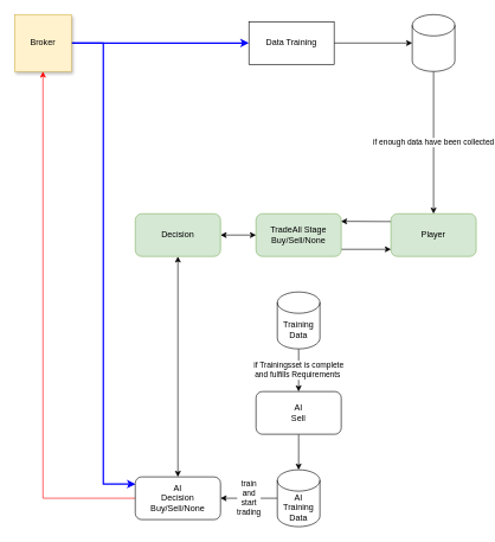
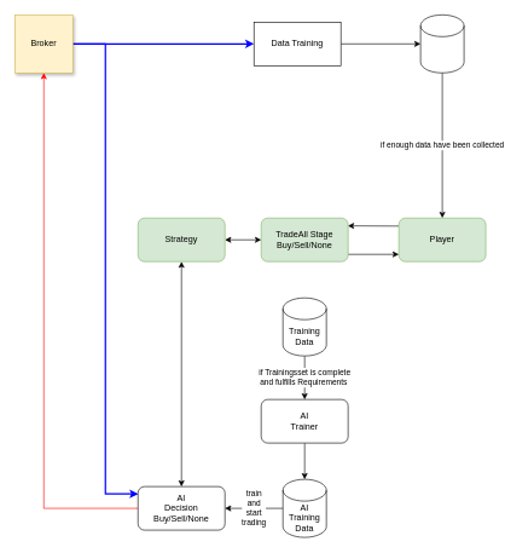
- <mxCell id="23" value="Decision" style="rounded=1;whiteSpace=wrap;html=1;fillColor=#d5e8d4;strokeColor=#82b366;" vertex="1" parent="1"><mxGeometry x="190" y="300" width="120" height="60" as="geometry" /></mxCell>
+ <mxCell id="23" value="Strategy" style="rounded=1;whiteSpace=wrap;html=1;fillColor=#d5e8d4;strokeColor=#82b366;" vertex="1" parent="1"><mxGeometry x="190" y="300" width="120" height="60" as="geometry" /></mxCell>
- <mxCell id="18" value="AI&lt;br&gt;Sell" style="rounded=1;whiteSpace=wrap;html=1;" vertex="1" parent="1"><mxGeometry x="360" y="550" width="120" height="60" as="geometry" /></mxCell>
+ <mxCell id="18" value="AI&lt;br&gt;Trainer" style="rounded=1;whiteSpace=wrap;html=1;" vertex="1" parent="1"><mxGeometry x="360" y="550" width="120" height="60" as="geometry" /></mxCell>
